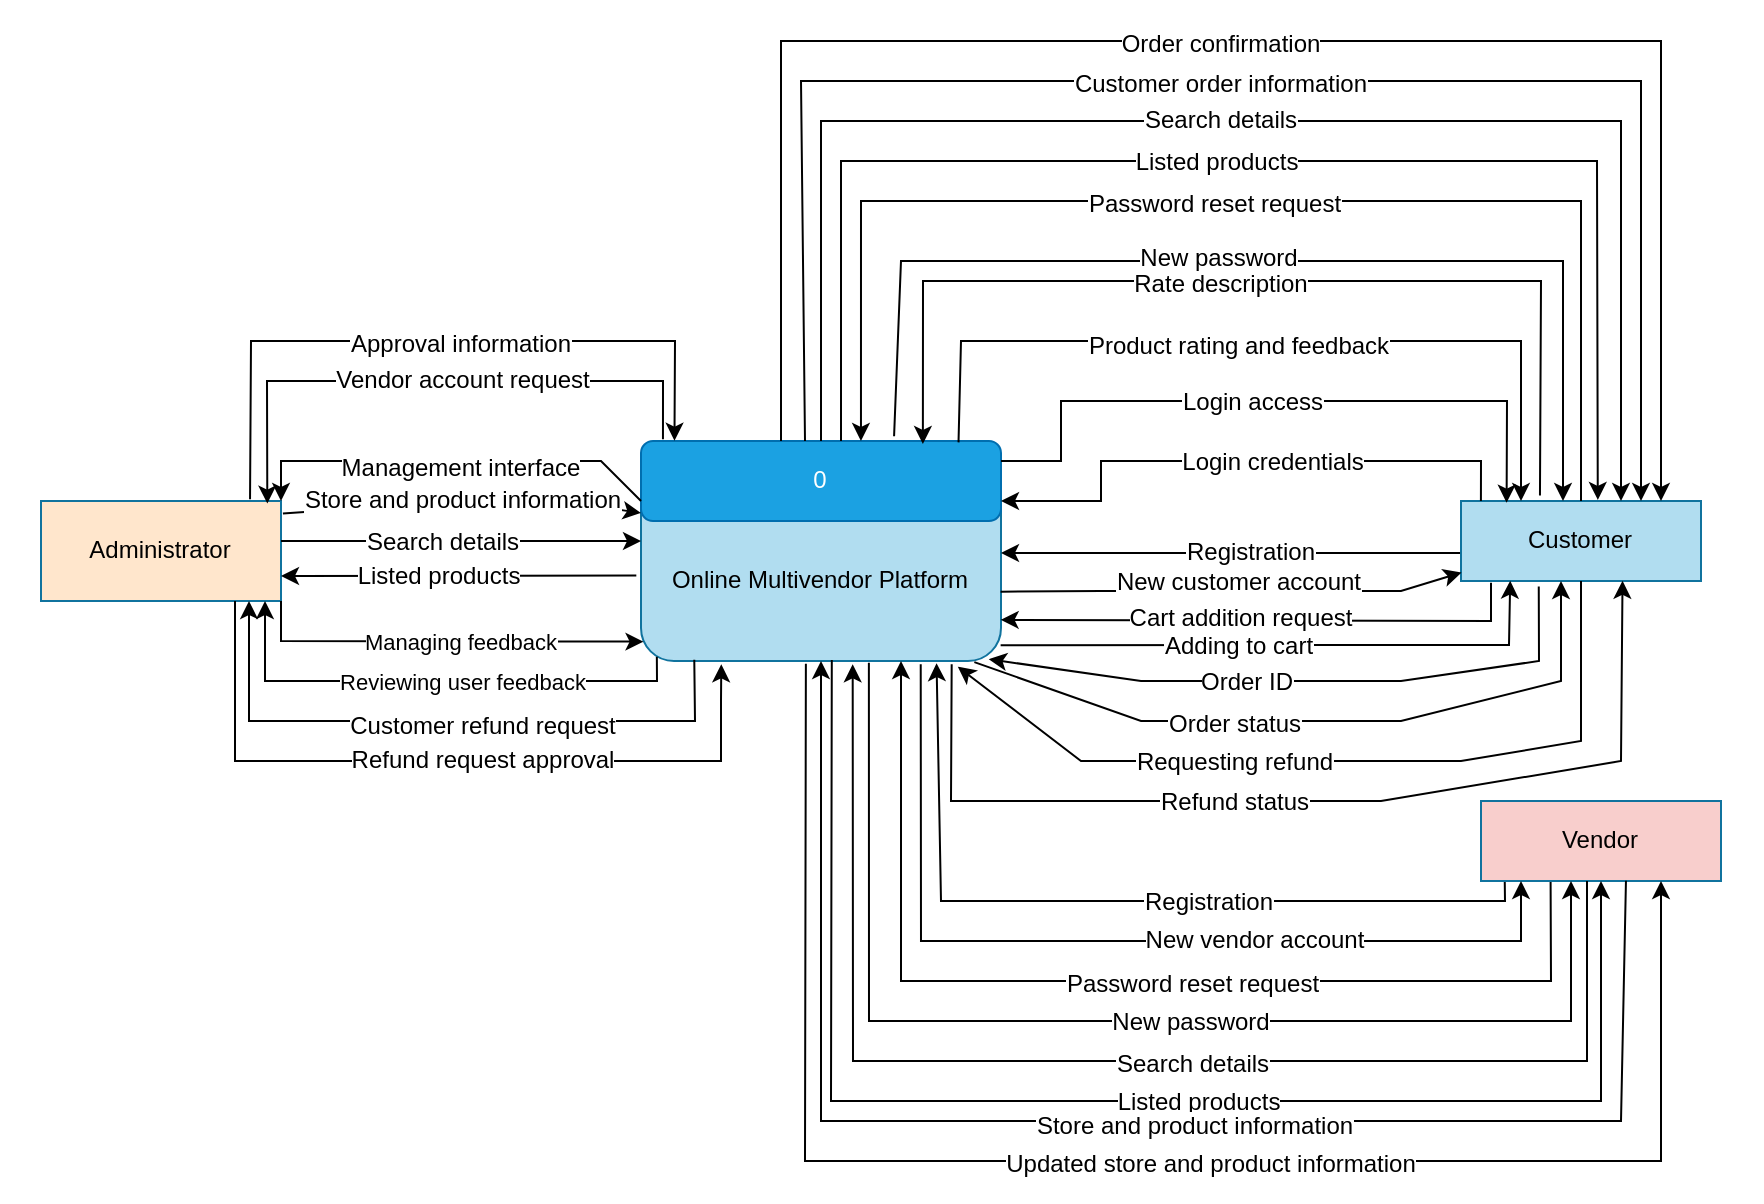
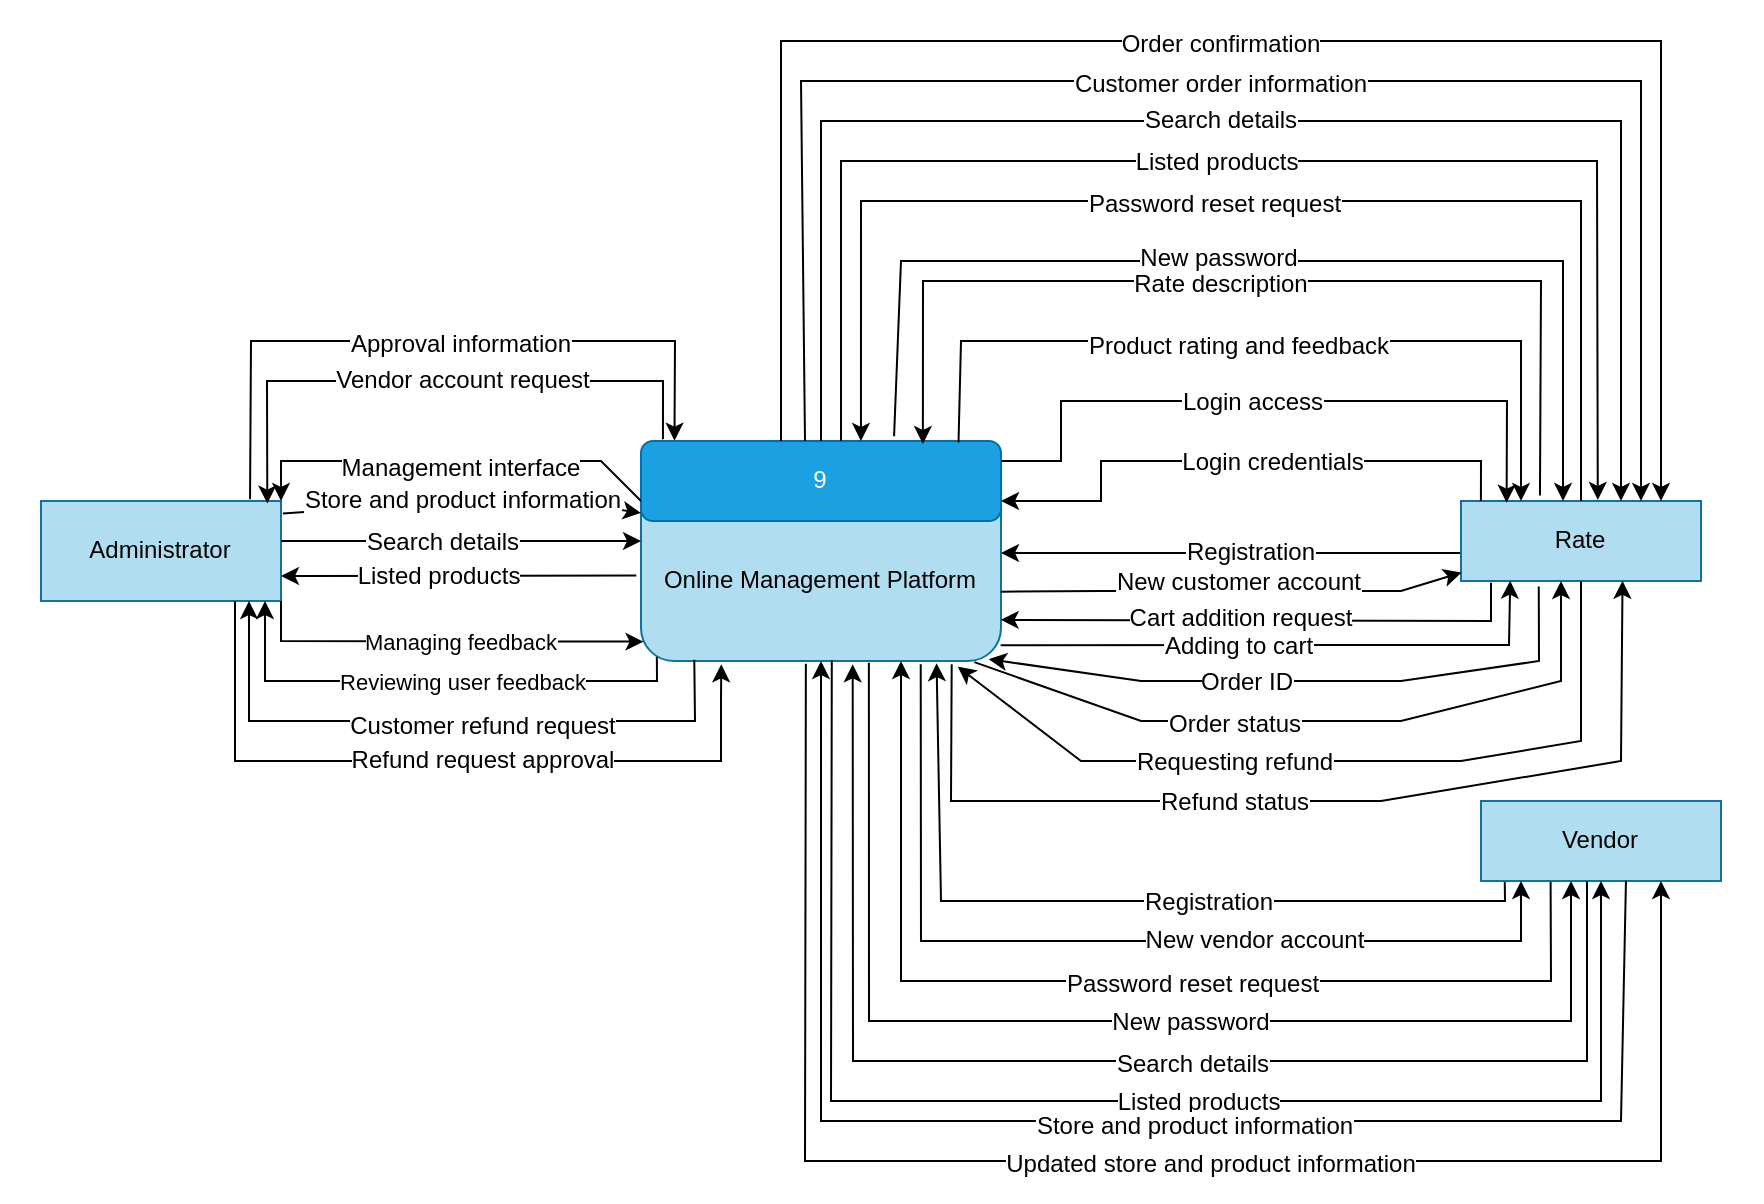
- <mxCell id="4" value="0" style="rounded=1;whiteSpace=wrap;html=1;fillColor=#1ba1e2;strokeColor=#006EAF;fontColor=#ffffff;" parent="1" vertex="1"><mxGeometry x="320" y="220" width="180" height="40" as="geometry" /></mxCell>
+ <mxCell id="4" value="9" style="rounded=1;whiteSpace=wrap;html=1;fillColor=#1ba1e2;strokeColor=#006EAF;fontColor=#ffffff;" parent="1" vertex="1"><mxGeometry x="320" y="220" width="180" height="40" as="geometry" /></mxCell>
- <mxCell id="2" value="Customer" style="rounded=0;whiteSpace=wrap;html=1;fillColor=#b1ddf0;strokeColor=#10739e;" parent="1" vertex="1"><mxGeometry x="730" y="250" width="120" height="40" as="geometry" /></mxCell>
+ <mxCell id="2" value="Rate" style="rounded=0;whiteSpace=wrap;html=1;fillColor=#b1ddf0;strokeColor=#10739e;" parent="1" vertex="1"><mxGeometry x="730" y="250" width="120" height="40" as="geometry" /></mxCell>
- <mxCell id="6" value="Administrator" style="rounded=0;whiteSpace=wrap;html=1;fillColor=#ffe6cc;strokeColor=#10739e;" parent="1" vertex="1"><mxGeometry x="20" y="250" width="120" height="50" as="geometry" /></mxCell>
+ <mxCell id="6" value="Administrator" style="rounded=0;whiteSpace=wrap;html=1;fillColor=#b1ddf0;strokeColor=#10739e;" parent="1" vertex="1"><mxGeometry x="20" y="250" width="120" height="50" as="geometry" /></mxCell>
- <mxCell id="3" value="&lt;br&gt;&lt;br&gt;Online Multivendor Platform" style="rounded=1;whiteSpace=wrap;html=1;align=center;fillColor=#b1ddf0;strokeColor=#10739e;" parent="1" vertex="1"><mxGeometry x="320" y="220" width="180" height="110" as="geometry" /></mxCell>
+ <mxCell id="3" value="&lt;br&gt;&lt;br&gt;Online Management Platform" style="rounded=1;whiteSpace=wrap;html=1;align=center;fillColor=#b1ddf0;strokeColor=#10739e;" parent="1" vertex="1"><mxGeometry x="320" y="220" width="180" height="110" as="geometry" /></mxCell>
- <mxCell id="5" value="Vendor" style="rounded=0;whiteSpace=wrap;html=1;fillColor=#f8cecc;strokeColor=#10739e;" parent="1" vertex="1"><mxGeometry x="740" y="400" width="120" height="40" as="geometry" /></mxCell>
+ <mxCell id="5" value="Vendor" style="rounded=0;whiteSpace=wrap;html=1;fillColor=#b1ddf0;strokeColor=#10739e;" parent="1" vertex="1"><mxGeometry x="740" y="400" width="120" height="40" as="geometry" /></mxCell>
